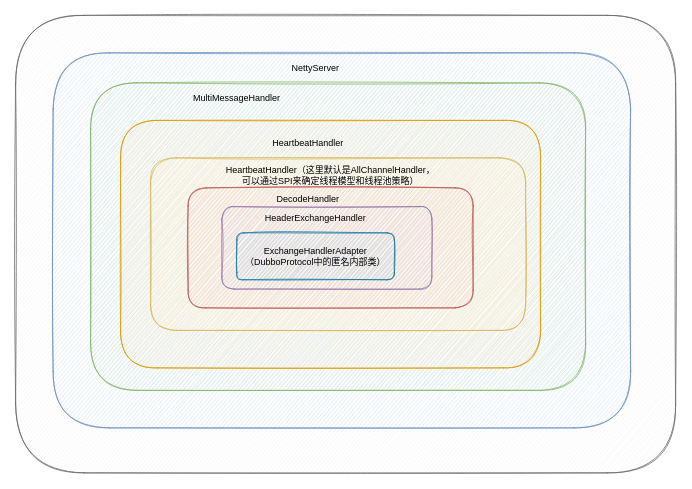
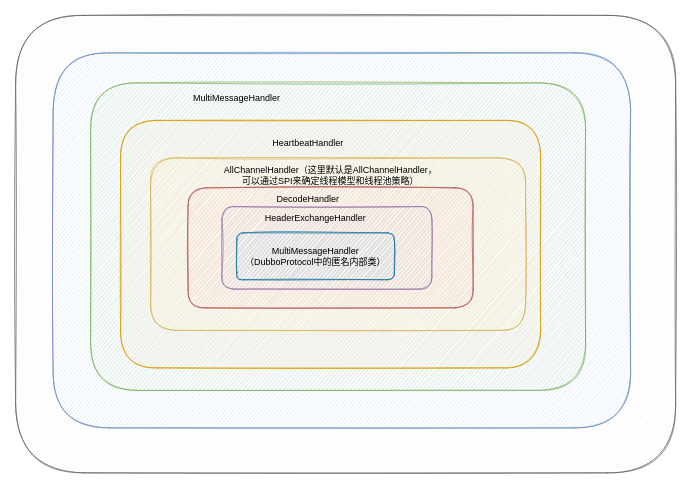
- <mxCell id="10" value="NettyServer" style="text;html=1;strokeColor=none;fillColor=none;align=center;verticalAlign=middle;whiteSpace=wrap;rounded=0;sketch=1;" parent="1" vertex="1"><mxGeometry x="400" y="80" width="40" height="20" as="geometry" /></mxCell>
- <mxCell id="13" value="HeartbeatHandler（这里默认是AllChannelHandler，可以通过SPI来确定线程模型和线程池策略）" style="text;html=1;strokeColor=none;fillColor=none;align=center;verticalAlign=middle;whiteSpace=wrap;rounded=0;sketch=1;" parent="1" vertex="1"><mxGeometry x="295" y="167.5" width="290" height="130" as="geometry" /></mxCell>
+ <mxCell id="13" value="AllChannelHandler（这里默认是AllChannelHandler，可以通过SPI来确定线程模型和线程池策略）" style="text;html=1;strokeColor=none;fillColor=none;align=center;verticalAlign=middle;whiteSpace=wrap;rounded=0;sketch=1;" parent="1" vertex="1"><mxGeometry x="295" y="167.5" width="290" height="130" as="geometry" /></mxCell>
- <mxCell id="9" value="ExchangeHandlerAdapter&lt;br&gt;（DubboProtocol中的匿名内部类）" style="rounded=1;whiteSpace=wrap;html=1;sketch=1;fillColor=#b1ddf0;strokeColor=#10739e;" parent="1" vertex="1"><mxGeometry x="315" y="310" width="210" height="62.5" as="geometry" /></mxCell>
+ <mxCell id="9" value="MultiMessageHandler&lt;br&gt;（DubboProtocol中的匿名内部类）" style="rounded=1;whiteSpace=wrap;html=1;sketch=1;fillColor=#b1ddf0;strokeColor=#10739e;" parent="1" vertex="1"><mxGeometry x="315" y="310" width="210" height="62.5" as="geometry" /></mxCell>
